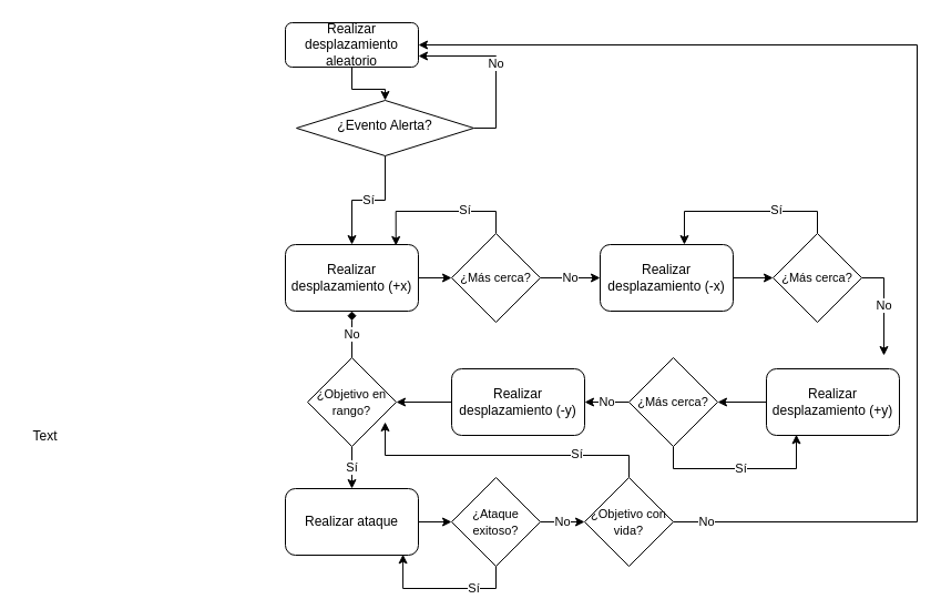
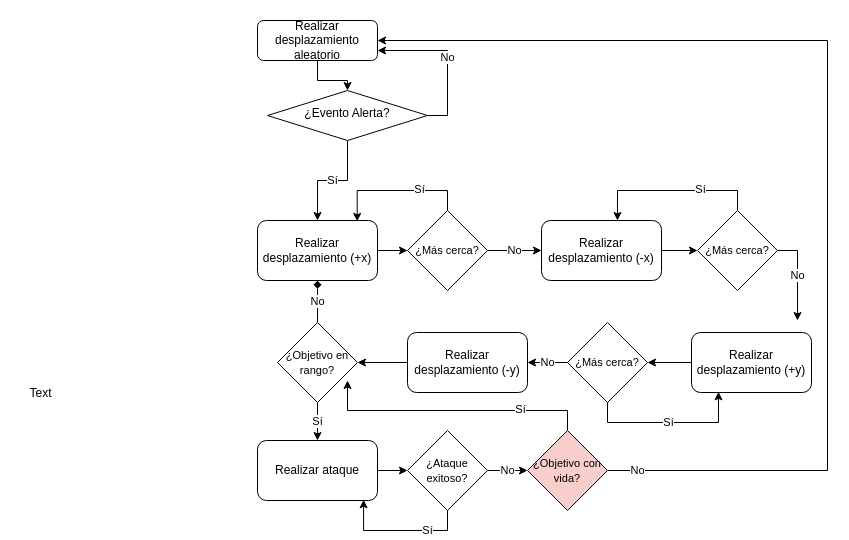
- <mxCell id="35" value="&lt;span style=&quot;font-size: 11px&quot;&gt;¿Objetivo con vida?&lt;/span&gt;" style="rhombus;whiteSpace=wrap;html=1;" vertex="1" parent="1"><mxGeometry x="527" y="430" width="80" height="80" as="geometry" /></mxCell>
+ <mxCell id="35" value="&lt;span style=&quot;font-size: 11px&quot;&gt;¿Objetivo con vida?&lt;/span&gt;" style="rhombus;whiteSpace=wrap;html=1;fillColor=#f8cecc;" vertex="1" parent="1"><mxGeometry x="527" y="430" width="80" height="80" as="geometry" /></mxCell>
